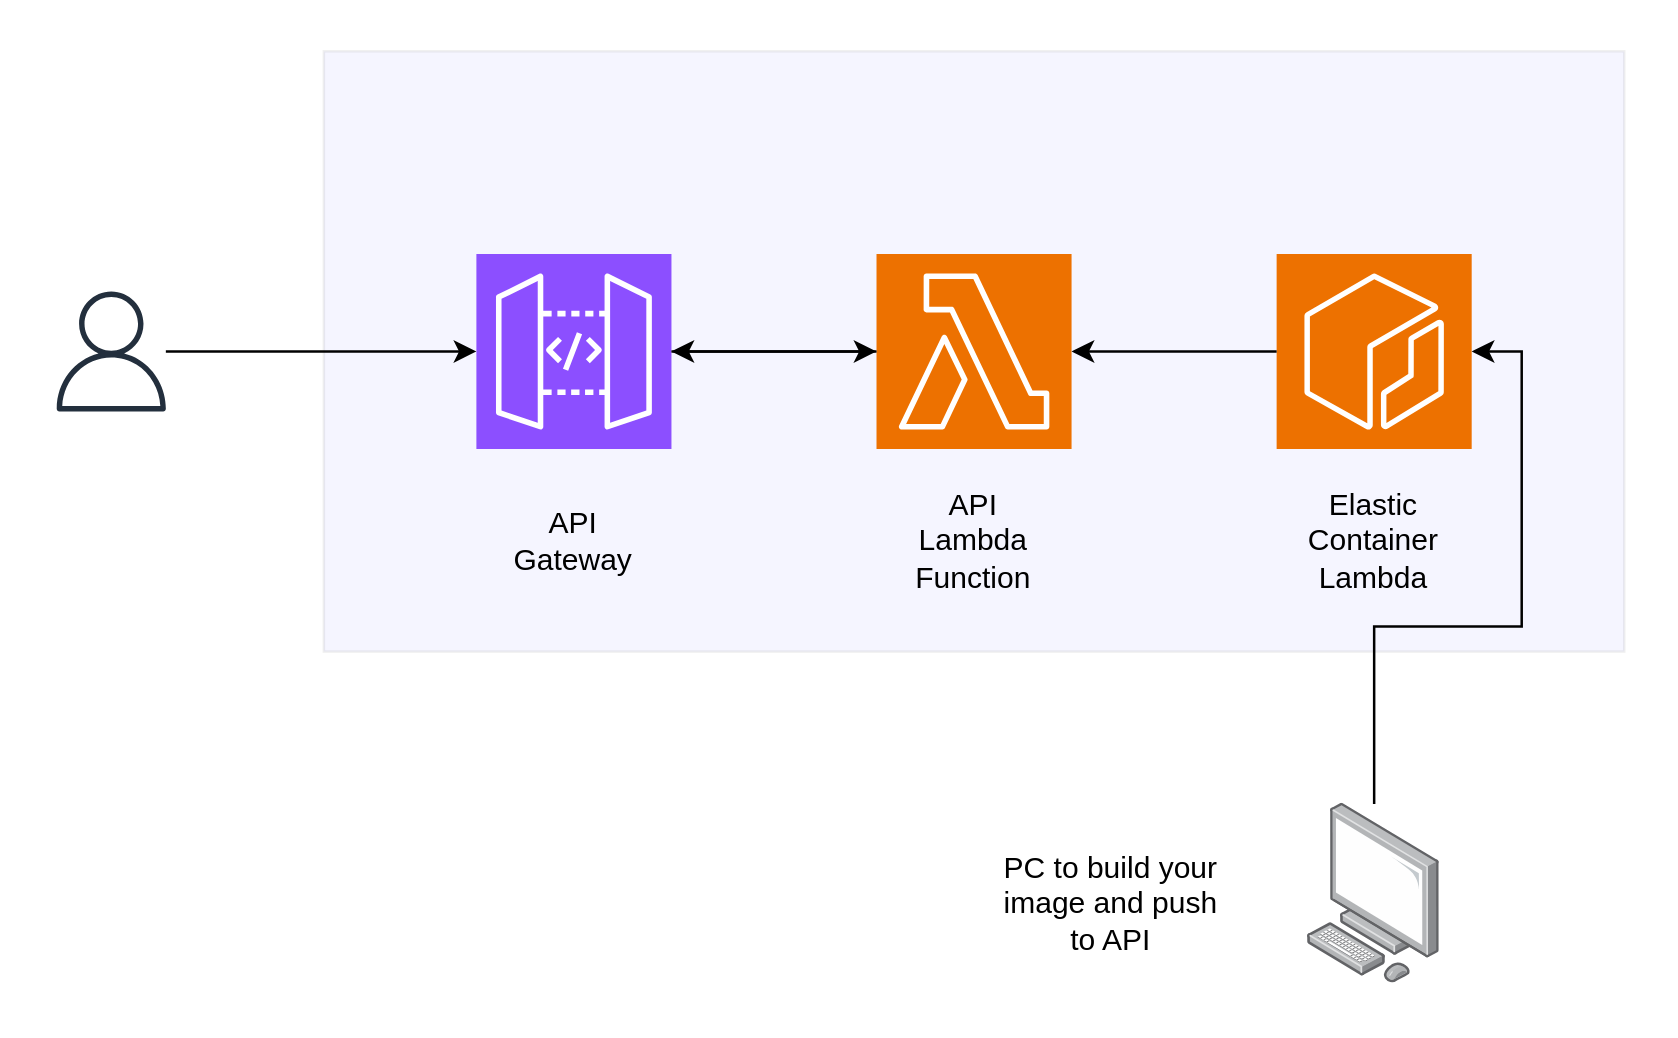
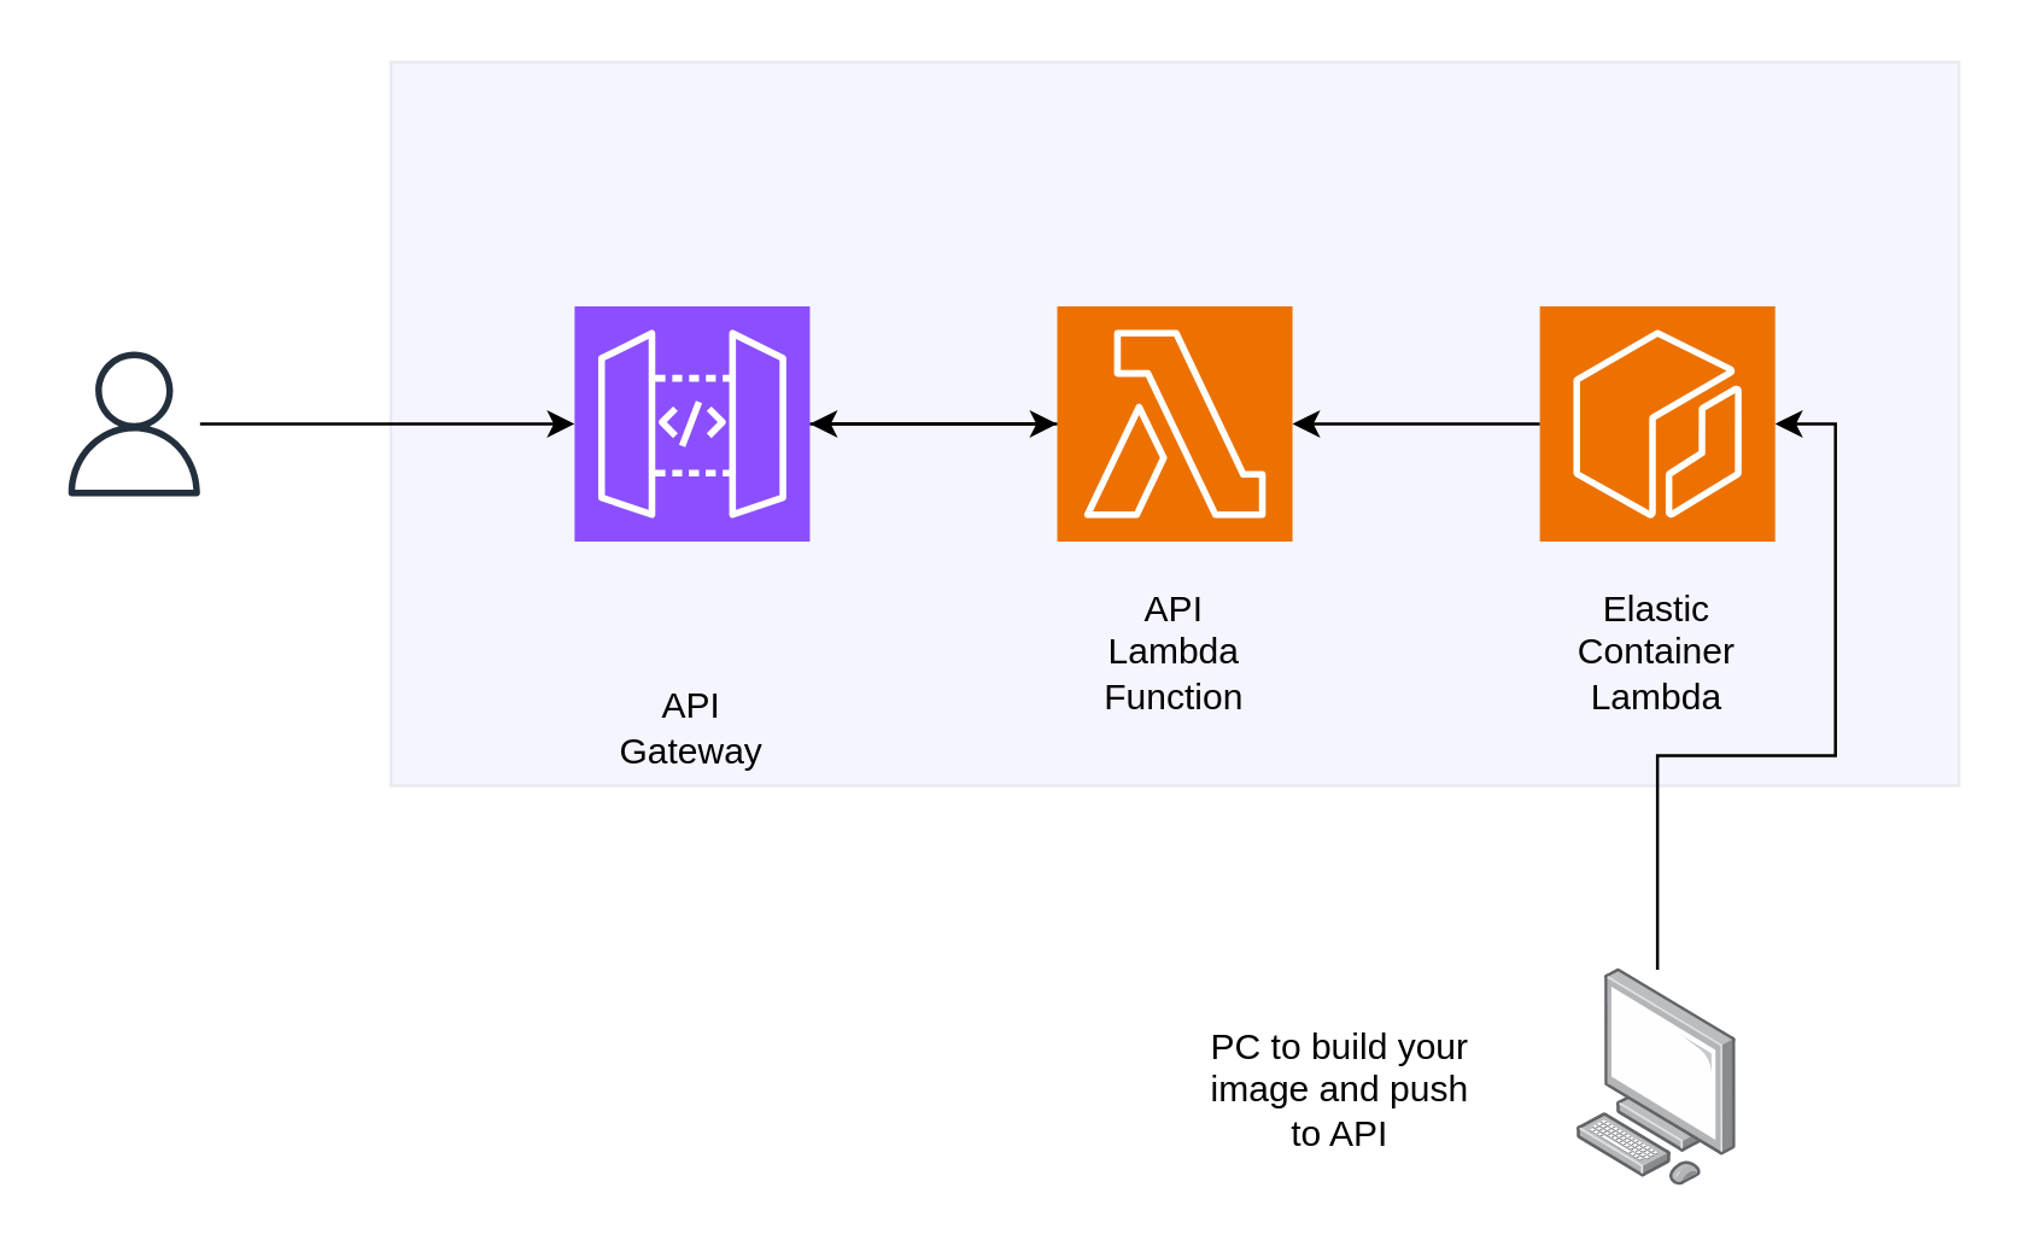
- <mxCell id="13" value="API Gateway" style="text;html=1;align=center;verticalAlign=middle;whiteSpace=wrap;rounded=0;" parent="1" vertex="1"><mxGeometry x="199" y="201" width="60" height="30" as="geometry" /></mxCell>
+ <mxCell id="13" value="API Gateway" style="text;html=1;align=center;verticalAlign=middle;whiteSpace=wrap;rounded=0;" parent="1" vertex="1"><mxGeometry x="199" y="226" width="60" height="30" as="geometry" /></mxCell>
